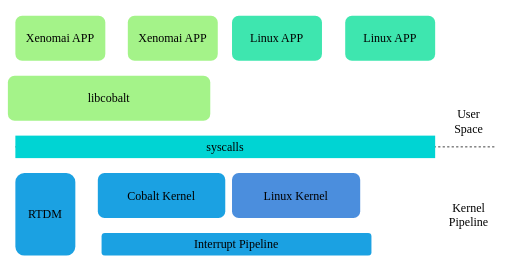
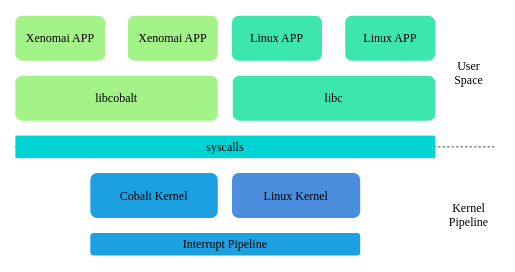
- <mxCell id="8" value="libcobalt" style="rounded=1;whiteSpace=wrap;html=1;fontFamily=Times New Roman;fontSize=16;fillColor=#A4F389;gradientColor=none;fontStyle=0;gradientDirection=radial;strokeColor=none;fontColor=#000000;labelBackgroundColor=none;" parent="1" vertex="1"><mxGeometry x="10" y="100" width="270" height="60" as="geometry" /></mxCell>
+ <mxCell id="8" value="libcobalt" style="rounded=1;whiteSpace=wrap;html=1;fontFamily=Times New Roman;fontSize=16;fillColor=#A4F389;gradientColor=none;fontStyle=0;gradientDirection=radial;strokeColor=none;fontColor=#000000;labelBackgroundColor=none;" parent="1" vertex="1"><mxGeometry x="20" y="100" width="270" height="60" as="geometry" /></mxCell>
+ <mxCell id="9" value="libc" style="rounded=1;whiteSpace=wrap;html=1;fontFamily=Times New Roman;fontSize=16;fillColor=#3EE6AF;fontStyle=0;fontColor=#000000;strokeColor=none;labelBackgroundColor=none;" parent="1" vertex="1"><mxGeometry x="310" y="100" width="270" height="60" as="geometry" /></mxCell>
- <mxCell id="14" value="User&#10;Space" style="text;strokeColor=none;fillColor=none;align=center;verticalAlign=middle;spacingLeft=4;spacingRight=4;overflow=hidden;rotatable=0;points=[[0,0.5],[1,0.5]];portConstraint=eastwest;fontFamily=Times New Roman;fontSize=16;textDirection=ltr;fontStyle=0;fontColor=#000000;labelBackgroundColor=none;" parent="1" vertex="1"><mxGeometry x="590" y="135" width="70" height="50" as="geometry" /></mxCell>
+ <mxCell id="14" value="User&#10;Space" style="text;strokeColor=none;fillColor=none;align=center;verticalAlign=middle;spacingLeft=4;spacingRight=4;overflow=hidden;rotatable=0;points=[[0,0.5],[1,0.5]];portConstraint=eastwest;fontFamily=Times New Roman;fontSize=16;textDirection=ltr;fontStyle=0;fontColor=#000000;labelBackgroundColor=none;" parent="1" vertex="1"><mxGeometry x="590" y="70" width="70" height="50" as="geometry" /></mxCell>
- <mxCell id="5" value="Cobalt Kernel" style="rounded=1;whiteSpace=wrap;html=1;fontFamily=Times New Roman;fontSize=16;fillColor=#1BA1E2;gradientColor=none;fontStyle=0;strokeColor=none;fontColor=#000000;labelBackgroundColor=none;" parent="1" vertex="1"><mxGeometry x="130" y="230" width="170" height="60" as="geometry" /></mxCell>
+ <mxCell id="5" value="Cobalt Kernel" style="rounded=1;whiteSpace=wrap;html=1;fontFamily=Times New Roman;fontSize=16;fillColor=#1BA1E2;gradientColor=none;fontStyle=0;strokeColor=none;fontColor=#000000;labelBackgroundColor=none;" parent="1" vertex="1"><mxGeometry x="120" y="230" width="170" height="60" as="geometry" /></mxCell>
- <mxCell id="7" value="RTDM" style="rounded=1;whiteSpace=wrap;html=1;fontFamily=Times New Roman;fontSize=16;fillColor=#1BA1E2;gradientColor=none;fontStyle=0;strokeColor=none;fontColor=#000000;labelBackgroundColor=none;" parent="1" vertex="1"><mxGeometry x="20" y="230" width="80" height="110" as="geometry" /></mxCell>
- <mxCell id="4" value="Interrupt Pipeline" style="rounded=1;whiteSpace=wrap;html=1;fontFamily=Times New Roman;fontSize=16;fillColor=#1BA1E2;gradientColor=none;fontStyle=0;strokeColor=none;fontColor=#000000;labelBackgroundColor=none;" parent="1" vertex="1"><mxGeometry x="135" y="310" width="360" height="30" as="geometry" /></mxCell>
+ <mxCell id="4" value="Interrupt Pipeline" style="rounded=1;whiteSpace=wrap;html=1;fontFamily=Times New Roman;fontSize=16;fillColor=#1BA1E2;gradientColor=none;fontStyle=0;strokeColor=none;fontColor=#000000;labelBackgroundColor=none;" parent="1" vertex="1"><mxGeometry x="120" y="310" width="360" height="30" as="geometry" /></mxCell>
